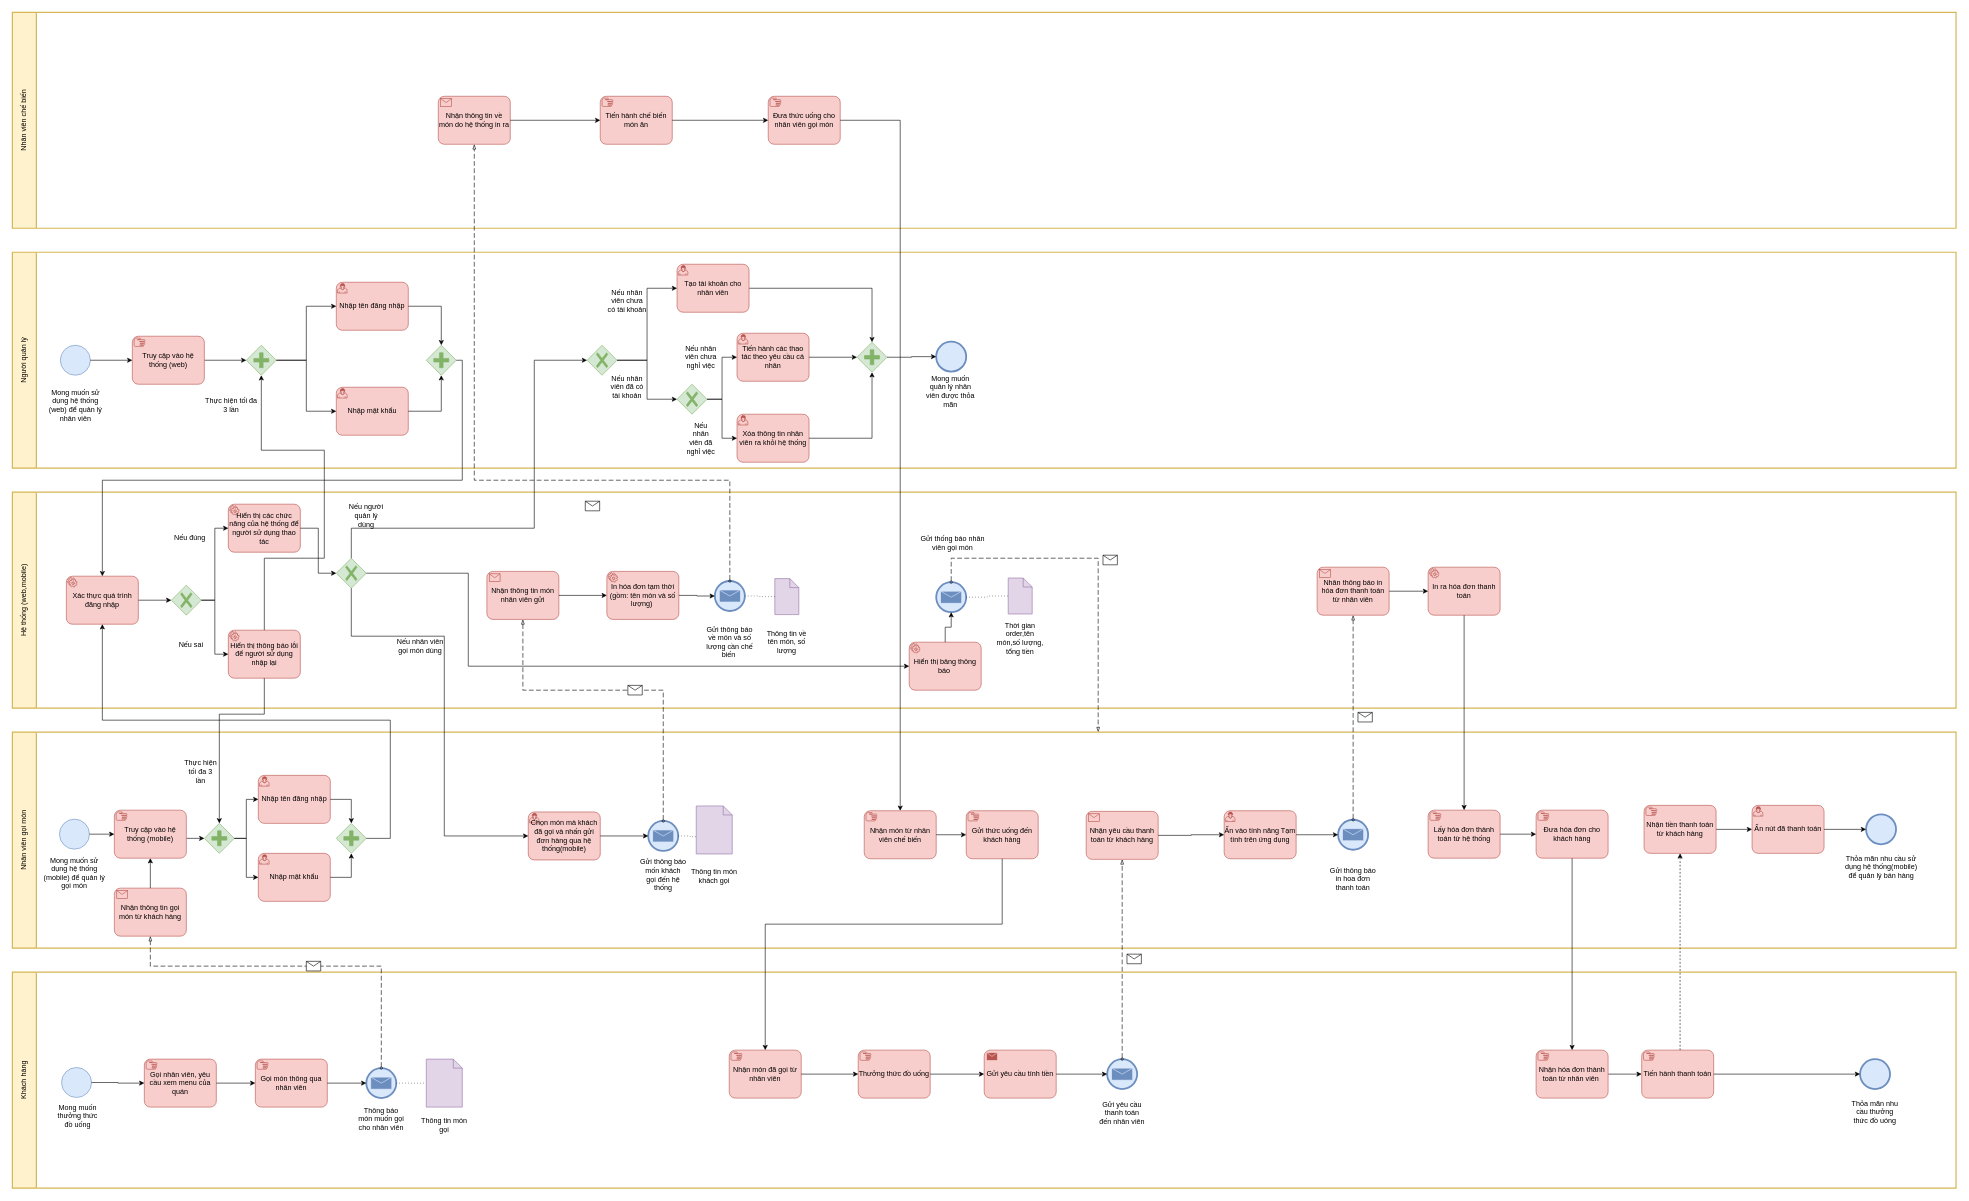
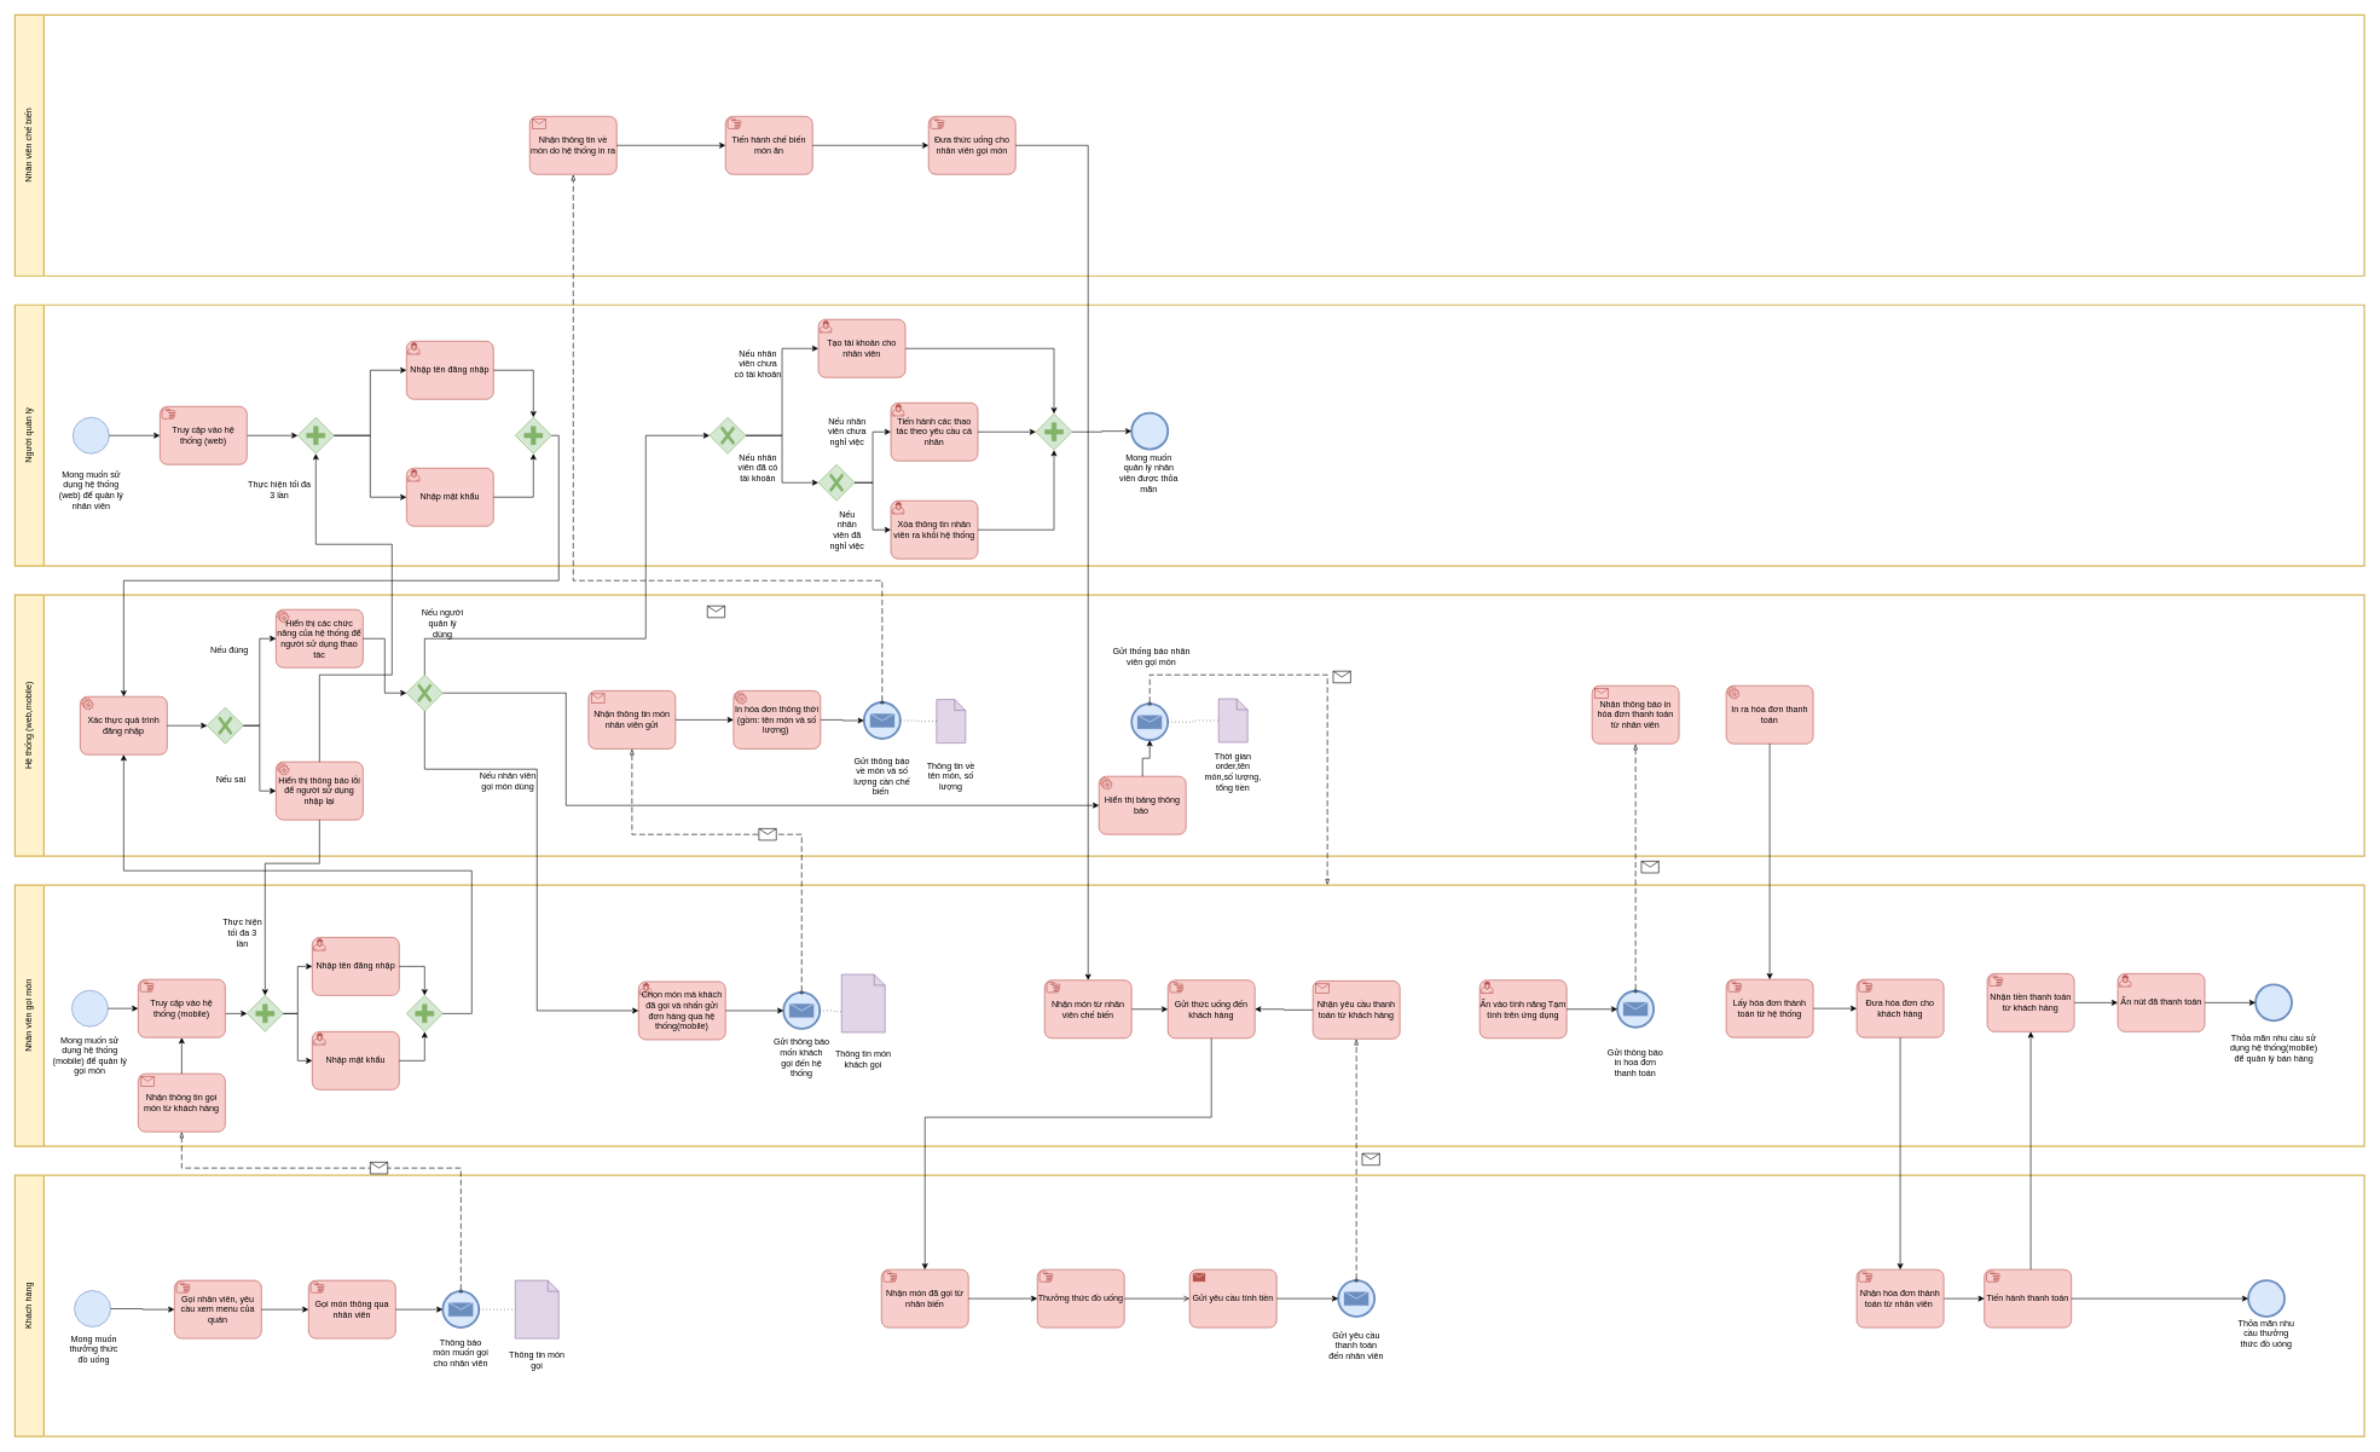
- <mxCell id="62" style="edgeStyle=orthogonalEdgeStyle;rounded=0;orthogonalLoop=1;jettySize=auto;html=1;entryX=0;entryY=0.5;entryDx=0;entryDy=0;entryPerimeter=0;" parent="37" source="60" target="61" edge="1"><mxGeometry relative="1" as="geometry" /></mxCell>
- <mxCell id="45" value="In hóa đơn tạm thời (gồm: tên món và số lượng)&amp;nbsp;" style="points=[[0.25,0,0],[0.5,0,0],[0.75,0,0],[1,0.25,0],[1,0.5,0],[1,0.75,0],[0.75,1,0],[0.5,1,0],[0.25,1,0],[0,0.75,0],[0,0.5,0],[0,0.25,0]];shape=mxgraph.bpmn.task;whiteSpace=wrap;rectStyle=rounded;size=10;html=1;container=1;expand=0;collapsible=0;taskMarker=service;fillColor=#f8cecc;strokeColor=#b85450;" parent="37" vertex="1"><mxGeometry x="991" y="132" width="120" height="80" as="geometry" /></mxCell>
+ <mxCell id="45" value="In hóa đơn thông thời (gồm: tên món và số lượng)&amp;nbsp;" style="points=[[0.25,0,0],[0.5,0,0],[0.75,0,0],[1,0.25,0],[1,0.5,0],[1,0.75,0],[0.75,1,0],[0.5,1,0],[0.25,1,0],[0,0.75,0],[0,0.5,0],[0,0.25,0]];shape=mxgraph.bpmn.task;whiteSpace=wrap;rectStyle=rounded;size=10;html=1;container=1;expand=0;collapsible=0;taskMarker=service;fillColor=#f8cecc;strokeColor=#b85450;" parent="37" vertex="1"><mxGeometry x="991" y="132" width="120" height="80" as="geometry" /></mxCell>
- <mxCell id="85" style="edgeStyle=orthogonalEdgeStyle;rounded=0;orthogonalLoop=1;jettySize=auto;html=1;entryX=0;entryY=0.5;entryDx=0;entryDy=0;entryPerimeter=0;" parent="74" source="84" target="76" edge="1"><mxGeometry relative="1" as="geometry" /></mxCell>
+ <mxCell id="85" style="edgeStyle=orthogonalEdgeStyle;rounded=0;orthogonalLoop=1;jettySize=auto;html=1;" parent="74" source="84" target="82" edge="1"><mxGeometry relative="1" as="geometry" /></mxCell>
- <mxCell id="168" style="edgeStyle=orthogonalEdgeStyle;rounded=0;orthogonalLoop=1;jettySize=auto;html=1;entryX=0.5;entryY=1;entryDx=0;entryDy=0;entryPerimeter=0;dashed=1;" parent="1" source="120" target="114" edge="1"><mxGeometry relative="1" as="geometry"><Array as="points"><mxPoint x="2800" y="1710" /><mxPoint x="2800" y="1710" /></Array><mxPoint x="2770" y="1540" as="targetPoint" /></mxGeometry></mxCell>
+ <mxCell id="168" style="edgeStyle=orthogonalEdgeStyle;rounded=0;orthogonalLoop=1;jettySize=auto;html=1;entryX=0.5;entryY=1;entryDx=0;entryDy=0;entryPerimeter=0;" parent="1" source="120" target="114" edge="1"><mxGeometry relative="1" as="geometry"><Array as="points"><mxPoint x="2800" y="1710" /><mxPoint x="2800" y="1710" /></Array><mxPoint x="2770" y="1540" as="targetPoint" /></mxGeometry></mxCell>
- <mxCell id="128" value="Nhận món đã gọi từ nhân viên" style="points=[[0.25,0,0],[0.5,0,0],[0.75,0,0],[1,0.25,0],[1,0.5,0],[1,0.75,0],[0.75,1,0],[0.5,1,0],[0.25,1,0],[0,0.75,0],[0,0.5,0],[0,0.25,0]];shape=mxgraph.bpmn.task;whiteSpace=wrap;rectStyle=rounded;size=10;html=1;container=1;expand=0;collapsible=0;taskMarker=manual;fillColor=#f8cecc;strokeColor=#b85450;" parent="116" vertex="1"><mxGeometry x="1195" y="130" width="120" height="80" as="geometry" /></mxCell>
+ <mxCell id="128" value="Nhận món đã gọi từ nhân biến" style="points=[[0.25,0,0],[0.5,0,0],[0.75,0,0],[1,0.25,0],[1,0.5,0],[1,0.75,0],[0.75,1,0],[0.5,1,0],[0.25,1,0],[0,0.75,0],[0,0.5,0],[0,0.25,0]];shape=mxgraph.bpmn.task;whiteSpace=wrap;rectStyle=rounded;size=10;html=1;container=1;expand=0;collapsible=0;taskMarker=manual;fillColor=#f8cecc;strokeColor=#b85450;" parent="116" vertex="1"><mxGeometry x="1195" y="130" width="120" height="80" as="geometry" /></mxCell>
- <mxCell id="131" style="edgeStyle=orthogonalEdgeStyle;rounded=0;orthogonalLoop=1;jettySize=auto;html=1;entryX=0;entryY=0.5;entryDx=0;entryDy=0;entryPerimeter=0;" parent="116" source="129" target="132" edge="1"><mxGeometry relative="1" as="geometry"><mxPoint x="1160" y="120" as="targetPoint" /></mxGeometry></mxCell>
+ <mxCell id="131" style="edgeStyle=orthogonalEdgeStyle;rounded=0;orthogonalLoop=1;jettySize=auto;html=1;entryX=0;entryY=0.5;entryDx=0;entryDy=0;entryPerimeter=0;endArrow=open;" parent="116" source="129" target="132" edge="1"><mxGeometry relative="1" as="geometry"><mxPoint x="1160" y="120" as="targetPoint" /></mxGeometry></mxCell>
- <mxCell id="139" value="Thỏa mãn nhu cầu thưởng thức đồ uóng" style="text;html=1;strokeColor=none;fillColor=none;align=center;verticalAlign=middle;whiteSpace=wrap;rounded=0;" parent="116" vertex="1"><mxGeometry x="3065" y="218" width="80" height="30" as="geometry" /></mxCell>
+ <mxCell id="139" value="Thỏa mãn nhu cầu thưởng thức đồ uóng" style="text;html=1;strokeColor=none;fillColor=none;align=center;verticalAlign=middle;whiteSpace=wrap;rounded=0;" parent="116" vertex="1"><mxGeometry x="3065" y="203" width="80" height="30" as="geometry" /></mxCell>
